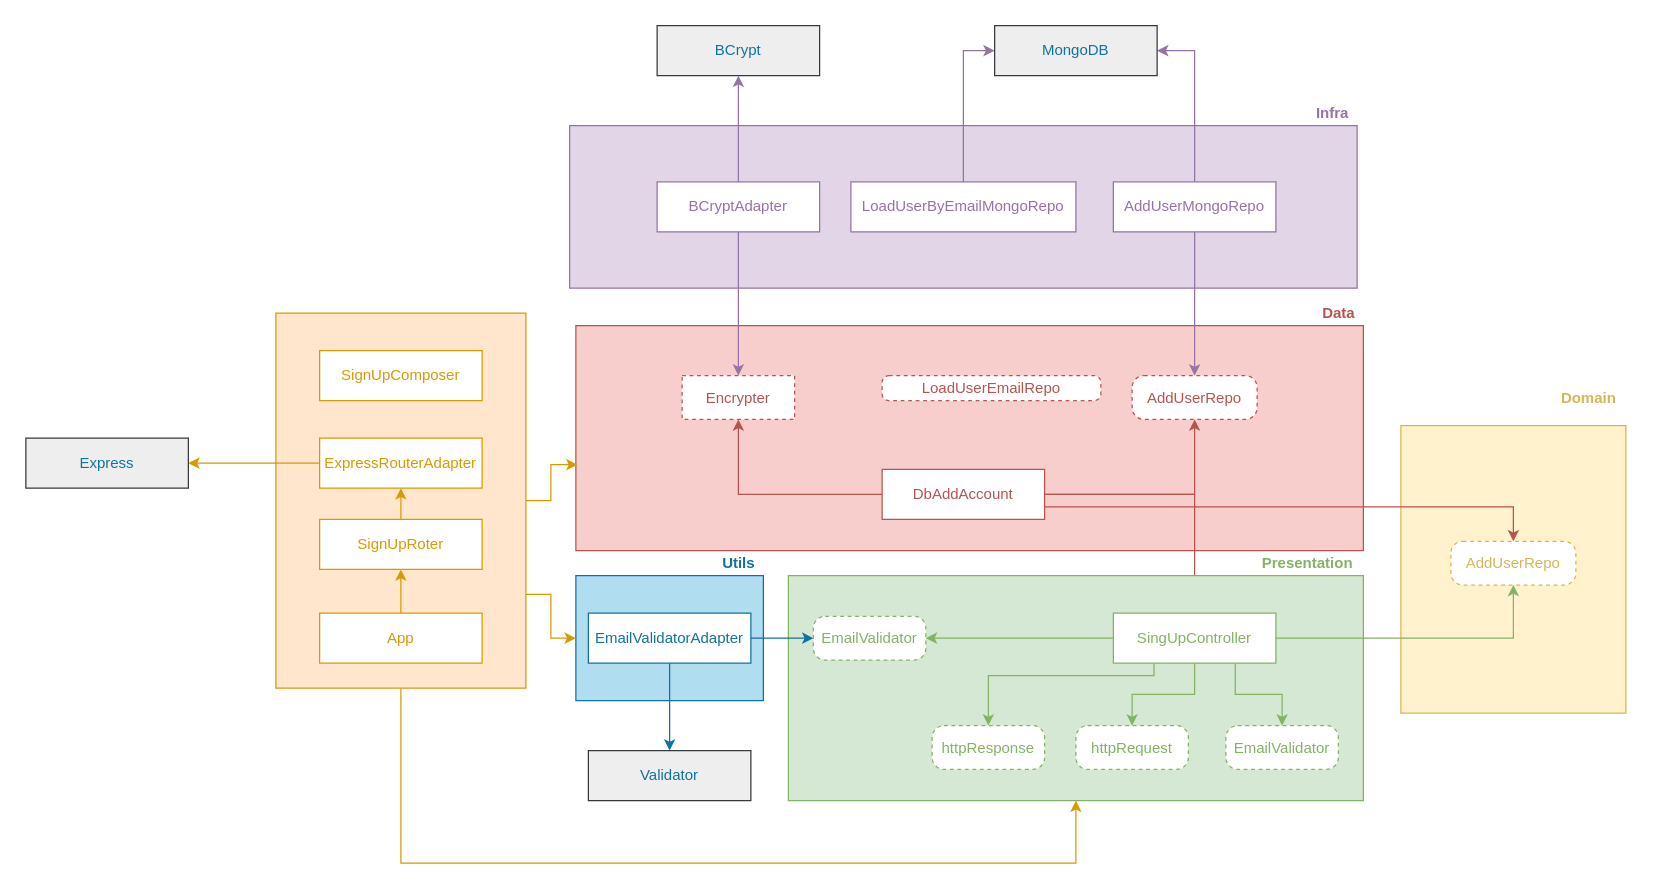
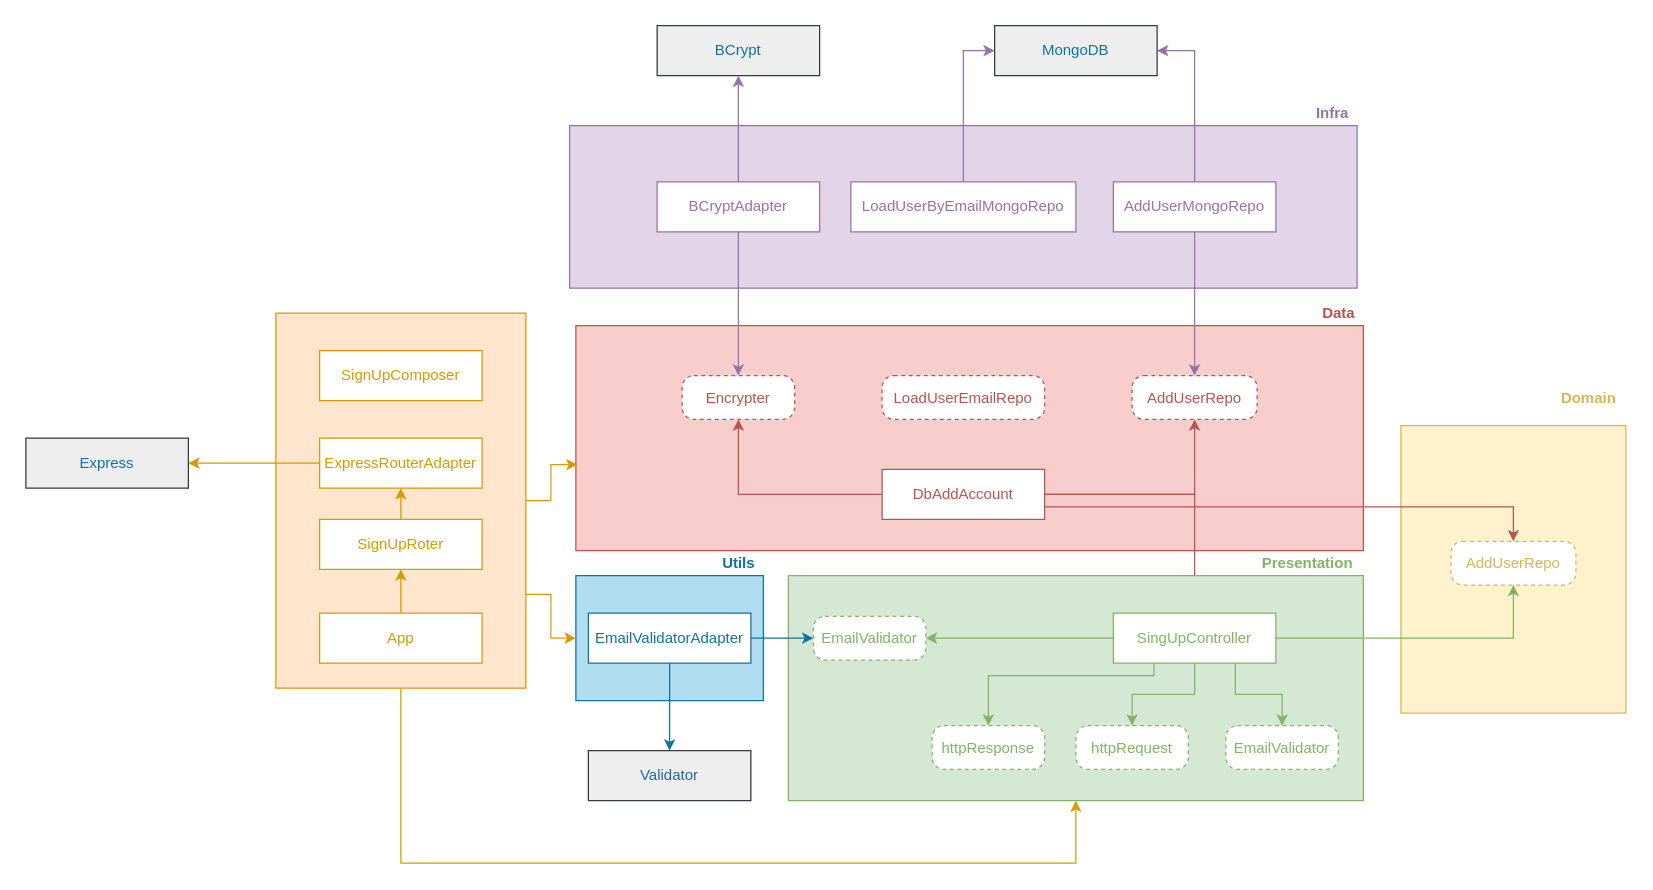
- <mxCell id="5" value="LoadUserEmailRepo" style="rounded=1;whiteSpace=wrap;html=1;dashed=1;arcSize=27;fontColor=#B85450;strokeColor=#B85450;" parent="1" vertex="1"><mxGeometry x="705" y="300" width="175" height="20" as="geometry" /></mxCell>
+ <mxCell id="5" value="LoadUserEmailRepo" style="rounded=1;whiteSpace=wrap;html=1;dashed=1;arcSize=27;fontColor=#B85450;strokeColor=#B85450;" parent="1" vertex="1"><mxGeometry x="705" y="300" width="130" height="35" as="geometry" /></mxCell>
- <mxCell id="4" value="Encrypter" style="whiteSpace=wrap;html=1;dashed=1;arcSize=27;fontColor=#B85450;strokeColor=#B85450;rounded=0;" parent="1" vertex="1"><mxGeometry x="545" y="300" width="90" height="35" as="geometry" /></mxCell>
+ <mxCell id="4" value="Encrypter" style="rounded=1;whiteSpace=wrap;html=1;dashed=1;arcSize=27;fontColor=#B85450;strokeColor=#B85450;" parent="1" vertex="1"><mxGeometry x="545" y="300" width="90" height="35" as="geometry" /></mxCell>
